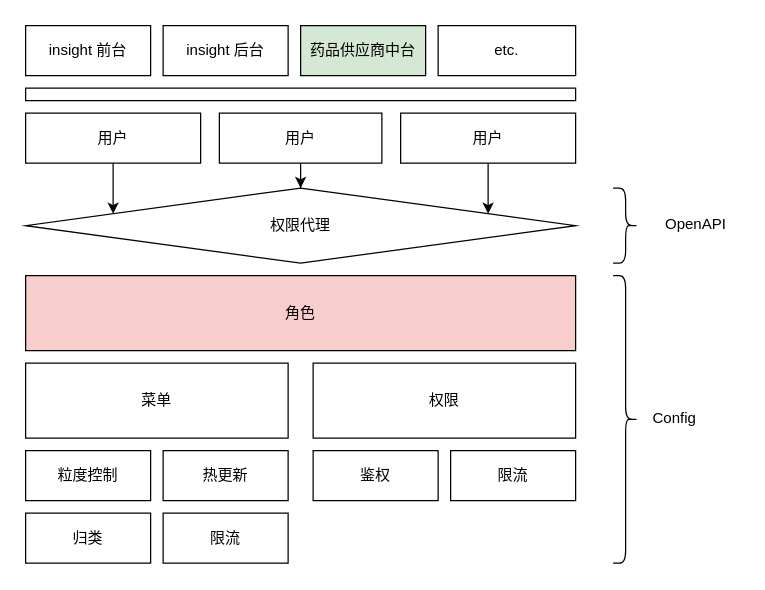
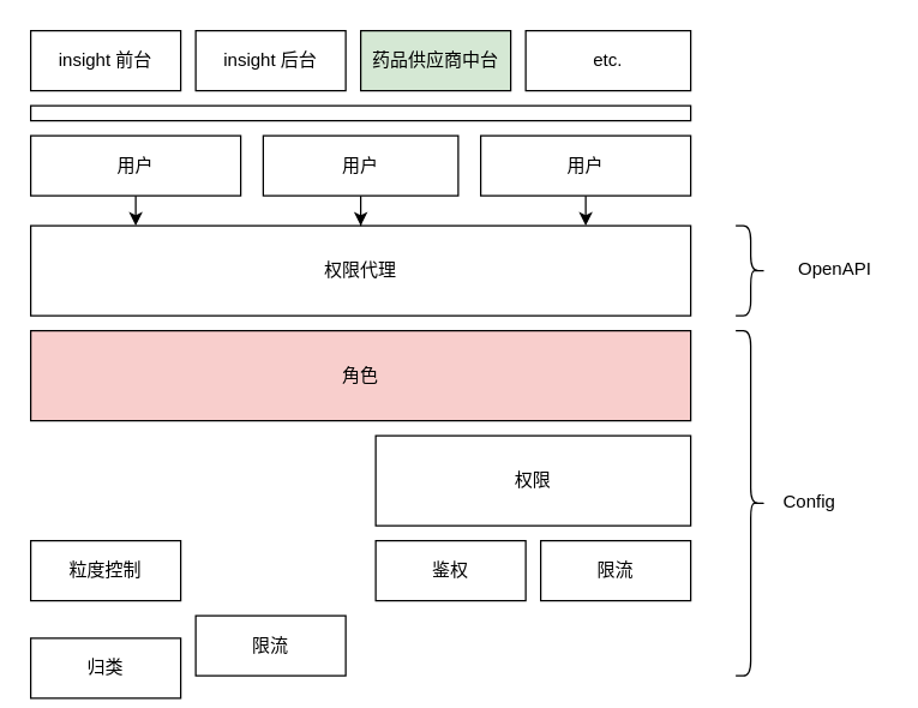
- <mxCell id="2" value="权限代理" style="rhombus;whiteSpace=wrap;html=1;" vertex="1" parent="1"><mxGeometry x="20" y="150" width="440" height="60" as="geometry" /></mxCell>
+ <mxCell id="2" value="权限代理" style="rounded=0;whiteSpace=wrap;html=1;" vertex="1" parent="1"><mxGeometry x="20" y="150" width="440" height="60" as="geometry" /></mxCell>
- <mxCell id="10" value="菜单" style="rounded=0;whiteSpace=wrap;html=1;" vertex="1" parent="1"><mxGeometry x="20" y="290" width="210" height="60" as="geometry" /></mxCell>
- <mxCell id="13" value="热更新" style="rounded=0;whiteSpace=wrap;html=1;" vertex="1" parent="1"><mxGeometry x="130" y="360" width="100" height="40" as="geometry" /></mxCell>
- <mxCell id="14" value="归类" style="rounded=0;whiteSpace=wrap;html=1;" vertex="1" parent="1"><mxGeometry x="20" y="410" width="100" height="40" as="geometry" /></mxCell>
+ <mxCell id="14" value="归类" style="rounded=0;whiteSpace=wrap;html=1;" vertex="1" parent="1"><mxGeometry x="20" y="425" width="100" height="40" as="geometry" /></mxCell>
